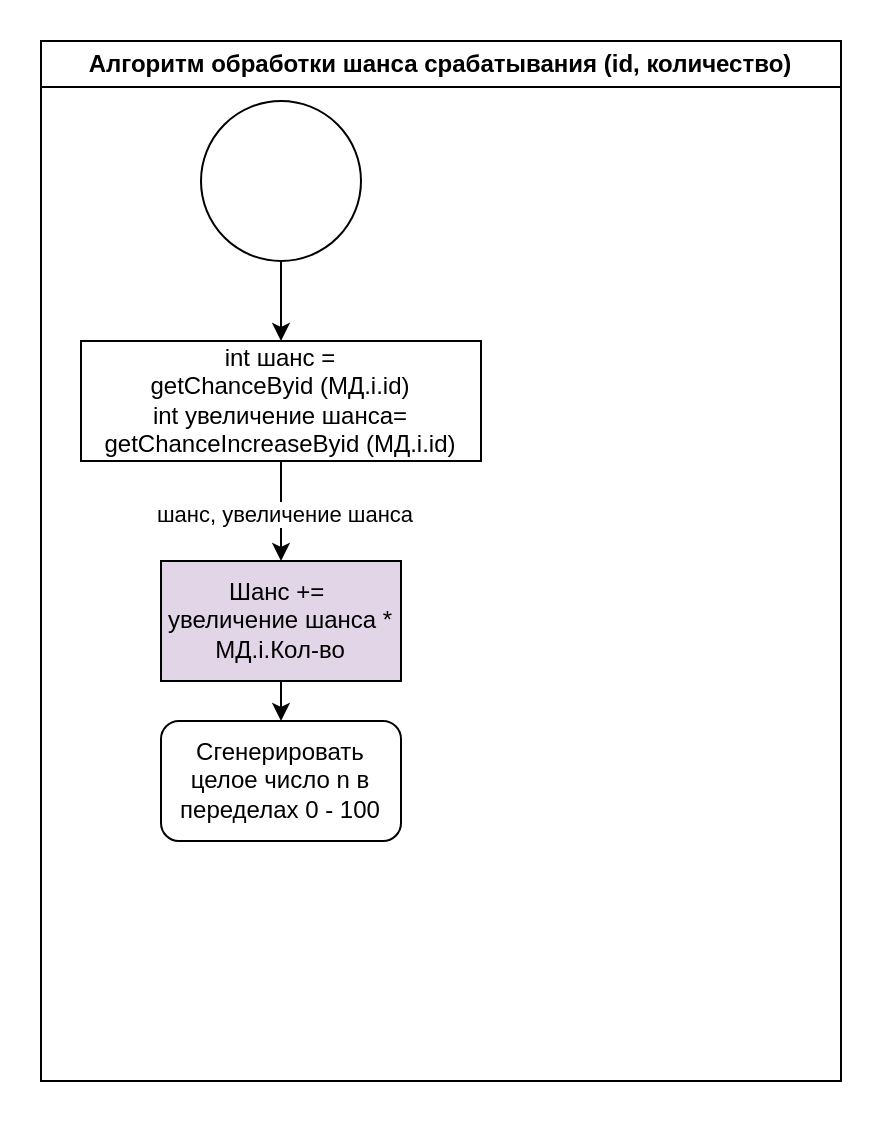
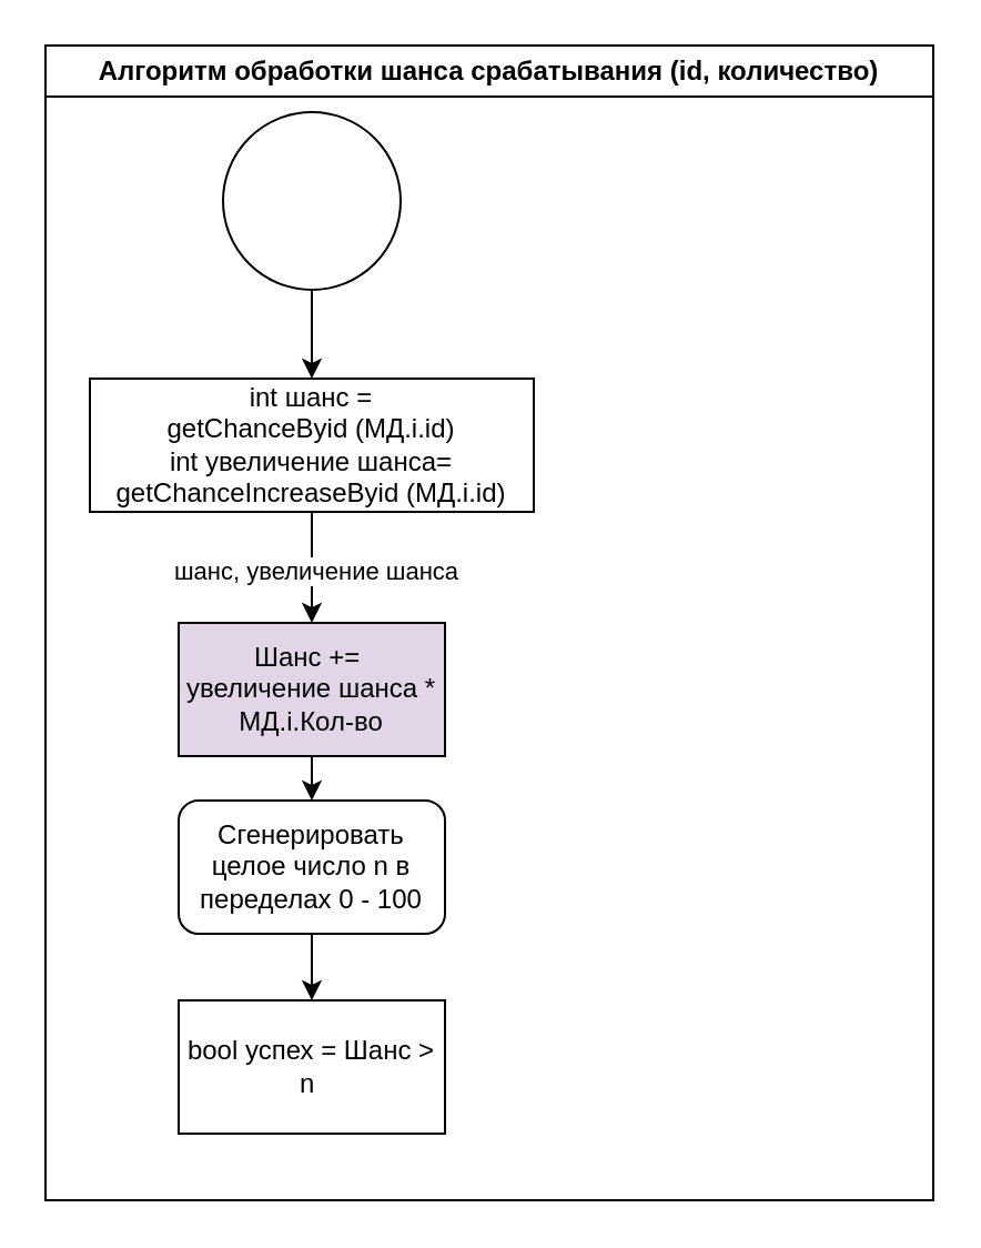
+ <mxCell id="6" style="edgeStyle=orthogonalEdgeStyle;rounded=0;orthogonalLoop=1;jettySize=auto;html=1;exitX=0.5;exitY=1;exitDx=0;exitDy=0;entryX=0.5;entryY=0;entryDx=0;entryDy=0;" edge="1" parent="2" source="7" target="12"><mxGeometry relative="1" as="geometry" /></mxCell>
+ <mxCell id="12" value="bool успех = Шанс &amp;gt; n&amp;nbsp;" style="rounded=0;whiteSpace=wrap;html=1;" vertex="1" parent="2"><mxGeometry x="60" y="430" width="120" height="60" as="geometry" /></mxCell>
